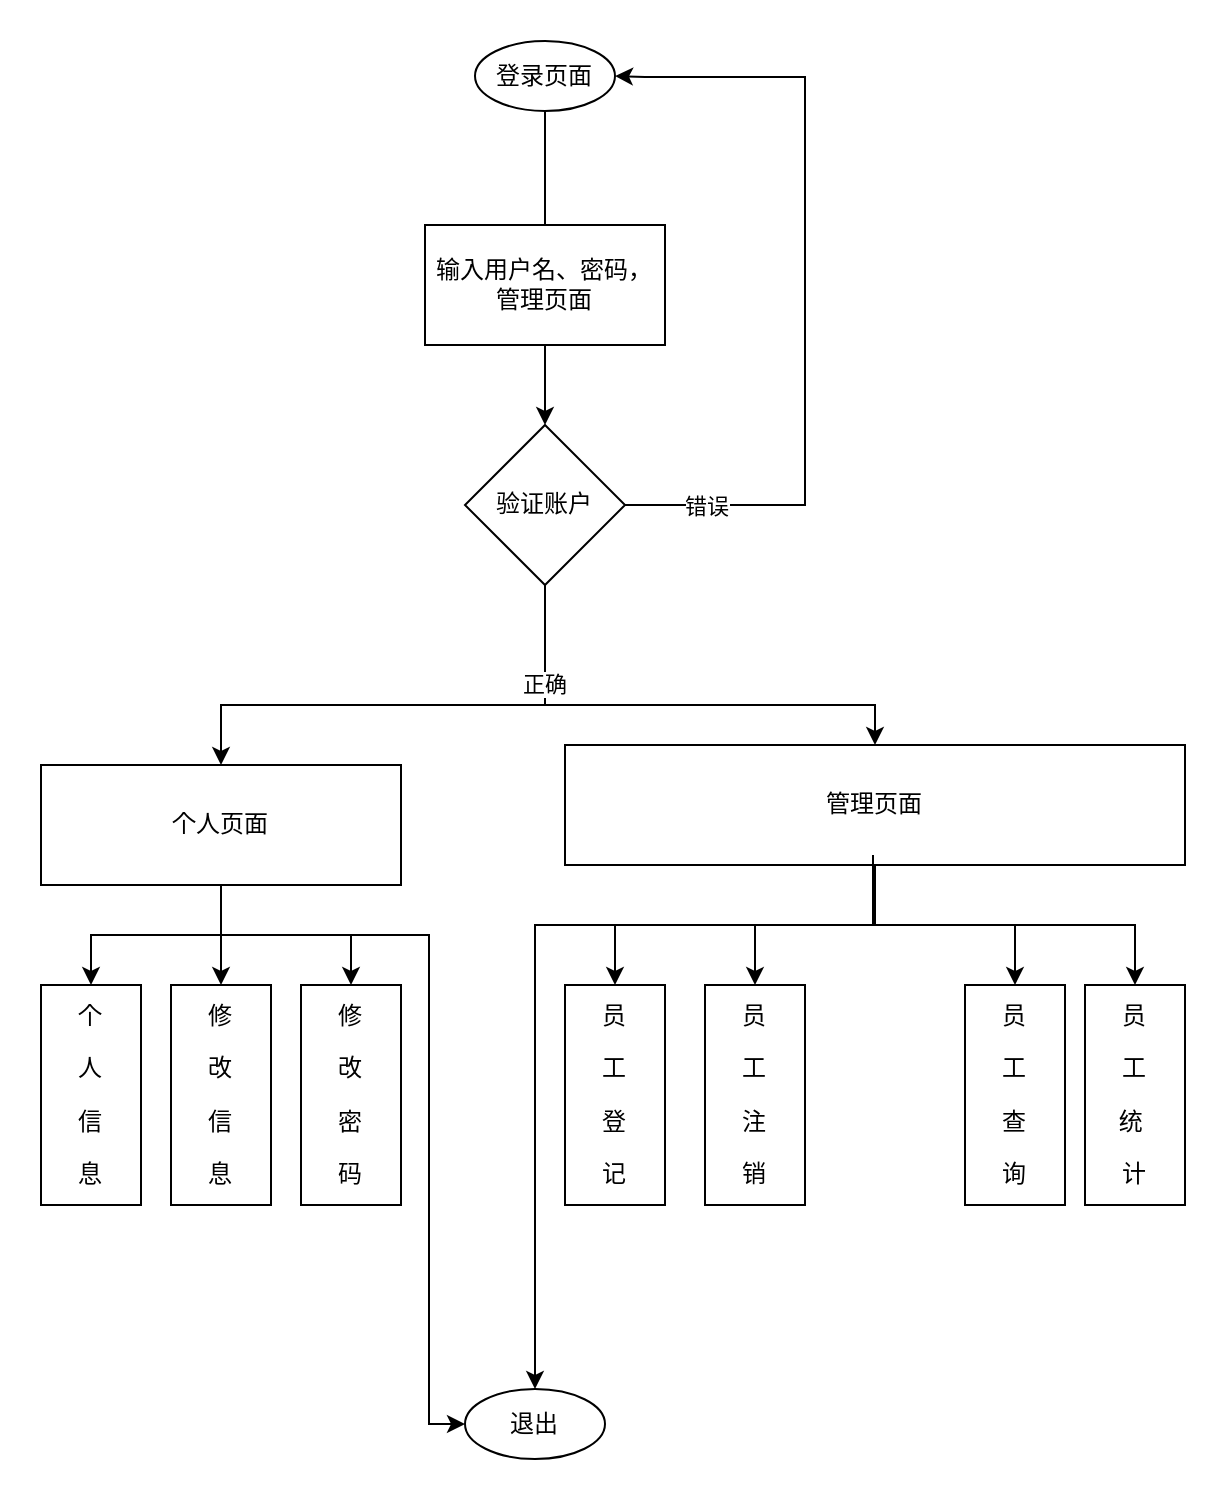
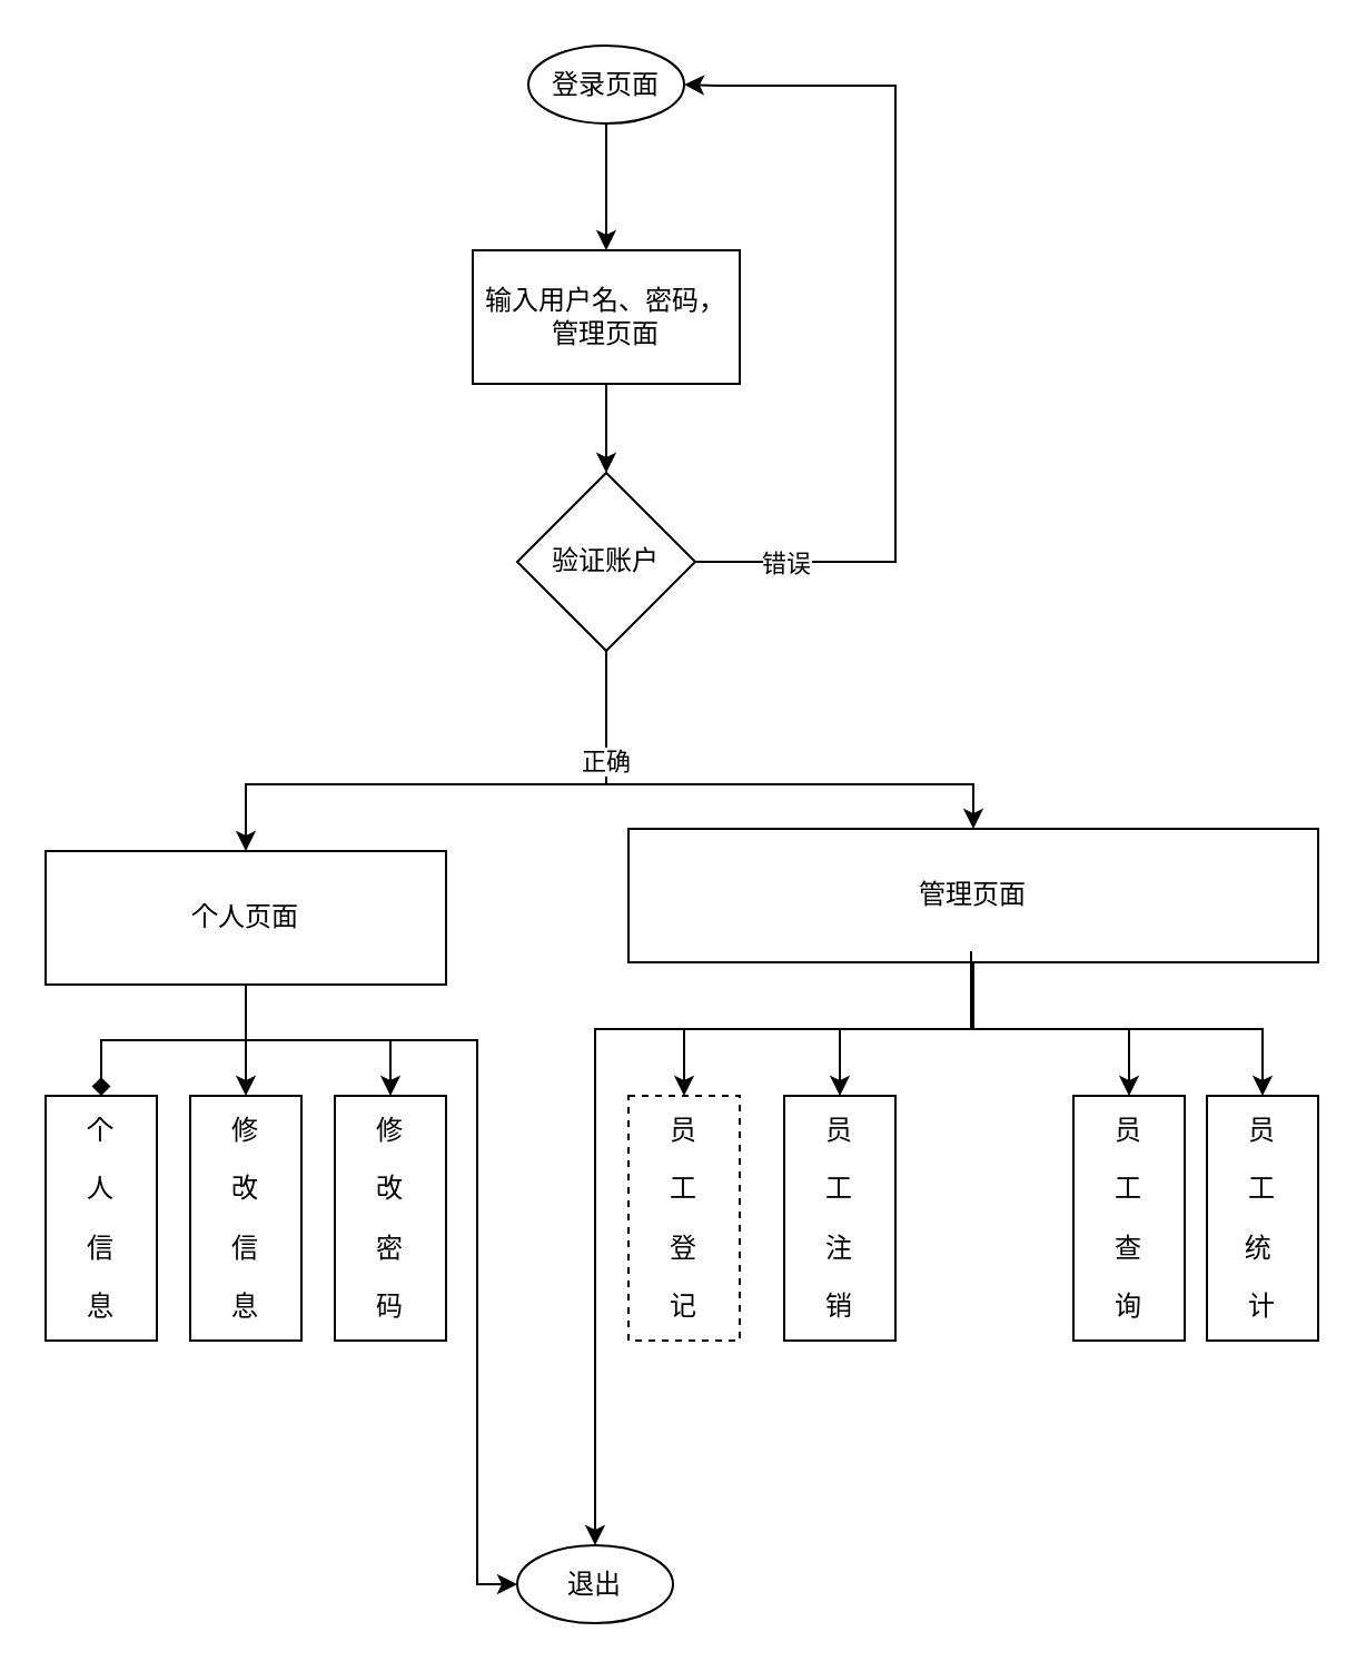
- <mxCell id="2" style="edgeStyle=elbowEdgeStyle;rounded=0;orthogonalLoop=1;jettySize=auto;elbow=vertical;html=1;entryX=0.5;entryY=0;entryDx=0;entryDy=0;exitX=0.5;exitY=1;exitDx=0;exitDy=0;endArrow=none;" edge="1" parent="1" source="30" target="4"><mxGeometry relative="1" as="geometry"><mxPoint x="272" y="56" as="sourcePoint" /></mxGeometry></mxCell>
+ <mxCell id="2" style="edgeStyle=elbowEdgeStyle;rounded=0;orthogonalLoop=1;jettySize=auto;elbow=vertical;html=1;entryX=0.5;entryY=0;entryDx=0;entryDy=0;exitX=0.5;exitY=1;exitDx=0;exitDy=0;" edge="1" parent="1" source="30" target="4"><mxGeometry relative="1" as="geometry"><mxPoint x="272" y="56" as="sourcePoint" /></mxGeometry></mxCell>
- <mxCell id="22" style="edgeStyle=elbowEdgeStyle;rounded=0;orthogonalLoop=1;jettySize=auto;elbow=vertical;html=1;exitX=0.5;exitY=1;exitDx=0;exitDy=0;fontSize=12;entryX=0.5;entryY=0;entryDx=0;entryDy=0;" edge="1" parent="1" source="9" target="11"><mxGeometry relative="1" as="geometry"><mxPoint x="162" y="442" as="sourcePoint" /><mxPoint x="162" y="502" as="targetPoint" /></mxGeometry></mxCell>
+ <mxCell id="22" style="edgeStyle=elbowEdgeStyle;rounded=0;orthogonalLoop=1;jettySize=auto;elbow=vertical;html=1;exitX=0.5;exitY=1;exitDx=0;exitDy=0;fontSize=12;entryX=0.5;entryY=0;entryDx=0;entryDy=0;endArrow=diamond;" edge="1" parent="1" source="9" target="11"><mxGeometry relative="1" as="geometry"><mxPoint x="162" y="442" as="sourcePoint" /><mxPoint x="162" y="502" as="targetPoint" /></mxGeometry></mxCell>
- <mxCell id="15" value="&lt;p&gt;员&lt;/p&gt;&lt;p&gt;工&lt;/p&gt;&lt;p&gt;登&lt;/p&gt;&lt;p&gt;记&lt;/p&gt;" style="rounded=0;whiteSpace=wrap;html=1;" vertex="1" parent="1"><mxGeometry x="282" y="492" width="50" height="110" as="geometry" /></mxCell>
+ <mxCell id="15" value="&lt;p&gt;员&lt;/p&gt;&lt;p&gt;工&lt;/p&gt;&lt;p&gt;登&lt;/p&gt;&lt;p&gt;记&lt;/p&gt;" style="rounded=0;whiteSpace=wrap;html=1;dashed=1;" vertex="1" parent="1"><mxGeometry x="282" y="492" width="50" height="110" as="geometry" /></mxCell>
